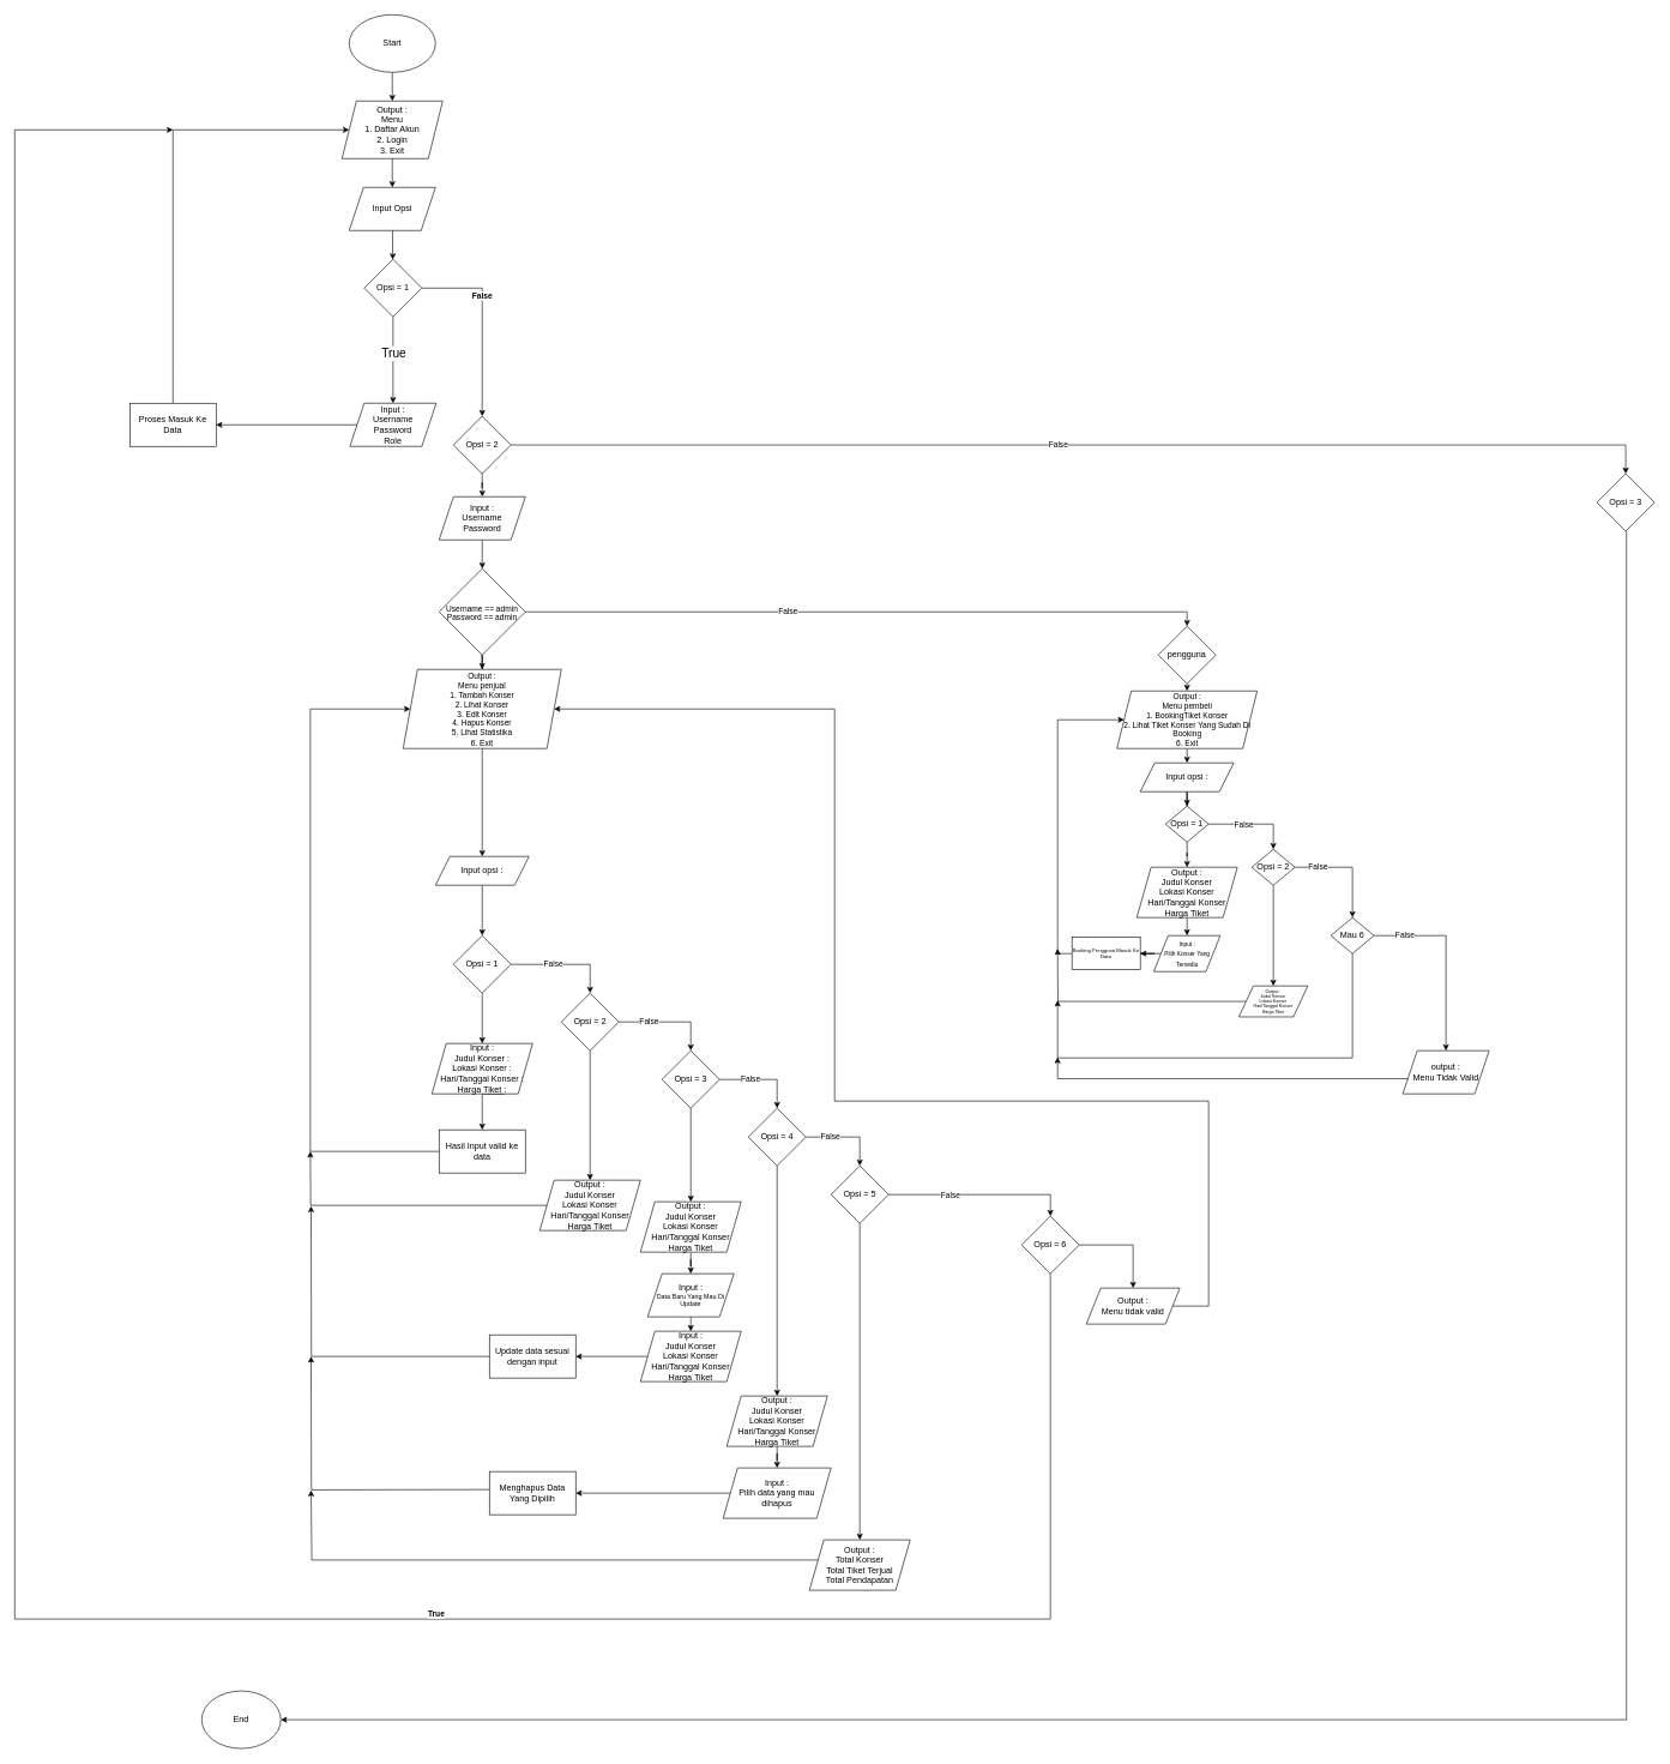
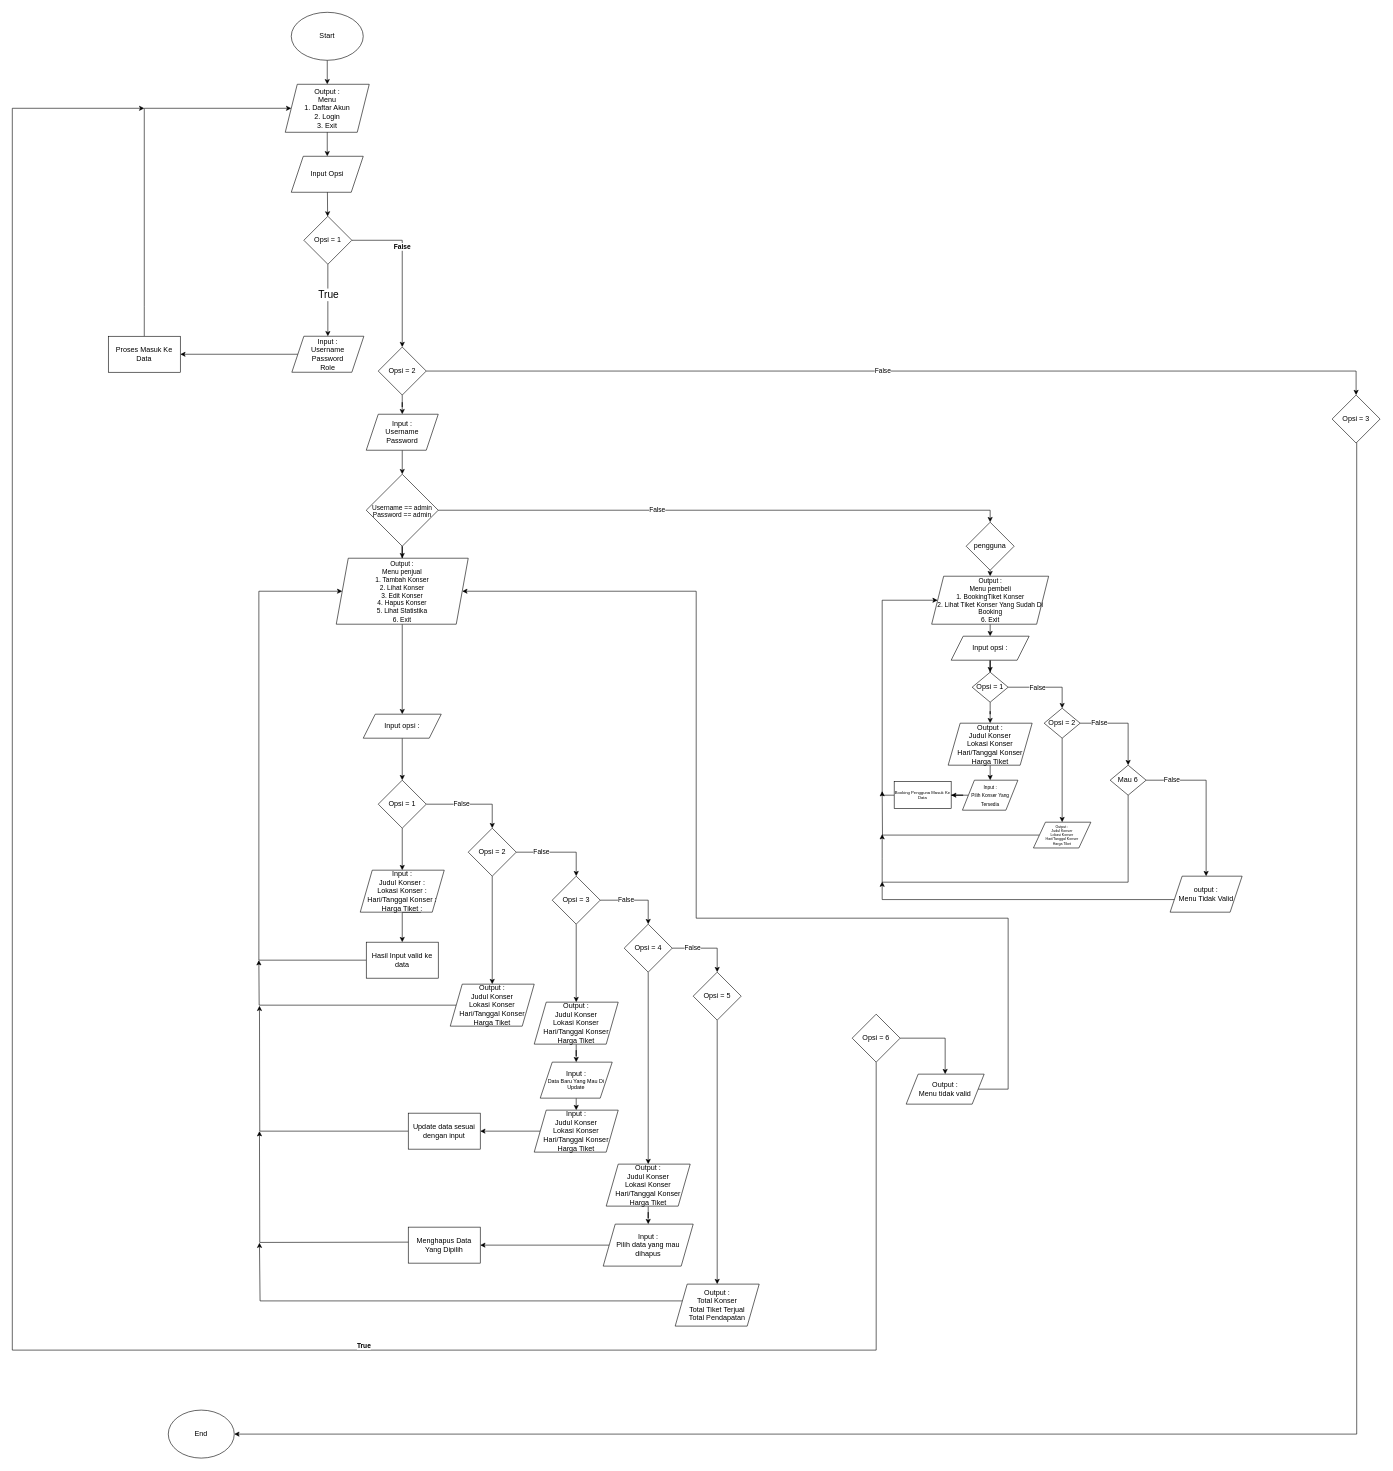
- <mxCell id="55" style="edgeStyle=orthogonalEdgeStyle;rounded=0;orthogonalLoop=1;jettySize=auto;html=1;exitX=1;exitY=0.5;exitDx=0;exitDy=0;entryX=0.5;entryY=0;entryDx=0;entryDy=0;" parent="1" source="57" target="88" edge="1"><mxGeometry relative="1" as="geometry" /></mxCell>
- <mxCell id="56" value="False" style="edgeLabel;html=1;align=center;verticalAlign=middle;resizable=0;points=[];" parent="55" vertex="1" connectable="0"><mxGeometry x="-0.334" relative="1" as="geometry"><mxPoint as="offset" /></mxGeometry></mxCell>
